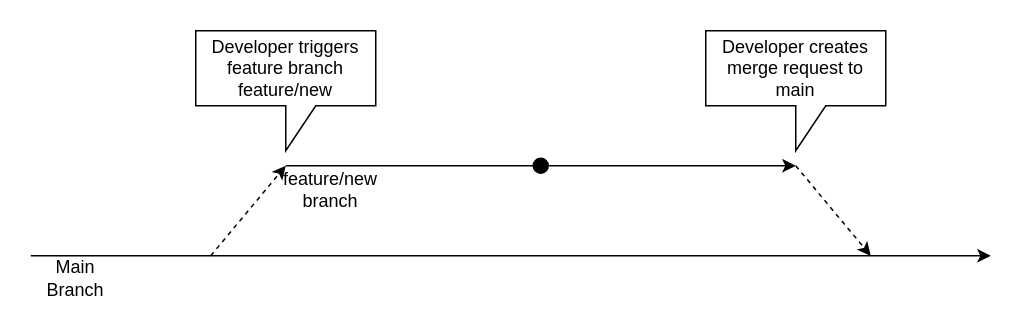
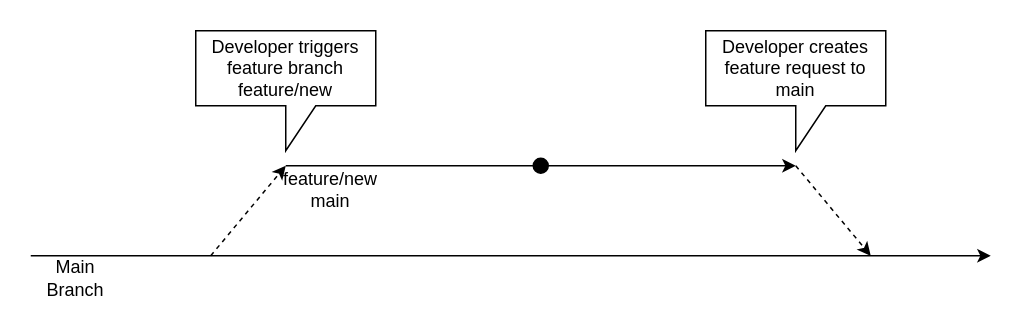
- <mxCell id="11" value="Developer creates merge request to main" style="shape=callout;whiteSpace=wrap;html=1;perimeter=calloutPerimeter;" parent="1" vertex="1"><mxGeometry x="470" y="20" width="120" height="80" as="geometry" /></mxCell>
+ <mxCell id="11" value="Developer creates feature request to main" style="shape=callout;whiteSpace=wrap;html=1;perimeter=calloutPerimeter;" parent="1" vertex="1"><mxGeometry x="470" y="20" width="120" height="80" as="geometry" /></mxCell>
- <mxCell id="9" value="feature/new branch" style="text;html=1;strokeColor=none;fillColor=none;align=center;verticalAlign=middle;whiteSpace=wrap;rounded=0;" parent="1" vertex="1"><mxGeometry x="190" y="111" width="60" height="30" as="geometry" /></mxCell>
+ <mxCell id="9" value="feature/new main" style="text;html=1;strokeColor=none;fillColor=none;align=center;verticalAlign=middle;whiteSpace=wrap;rounded=0;" parent="1" vertex="1"><mxGeometry x="190" y="111" width="60" height="30" as="geometry" /></mxCell>
